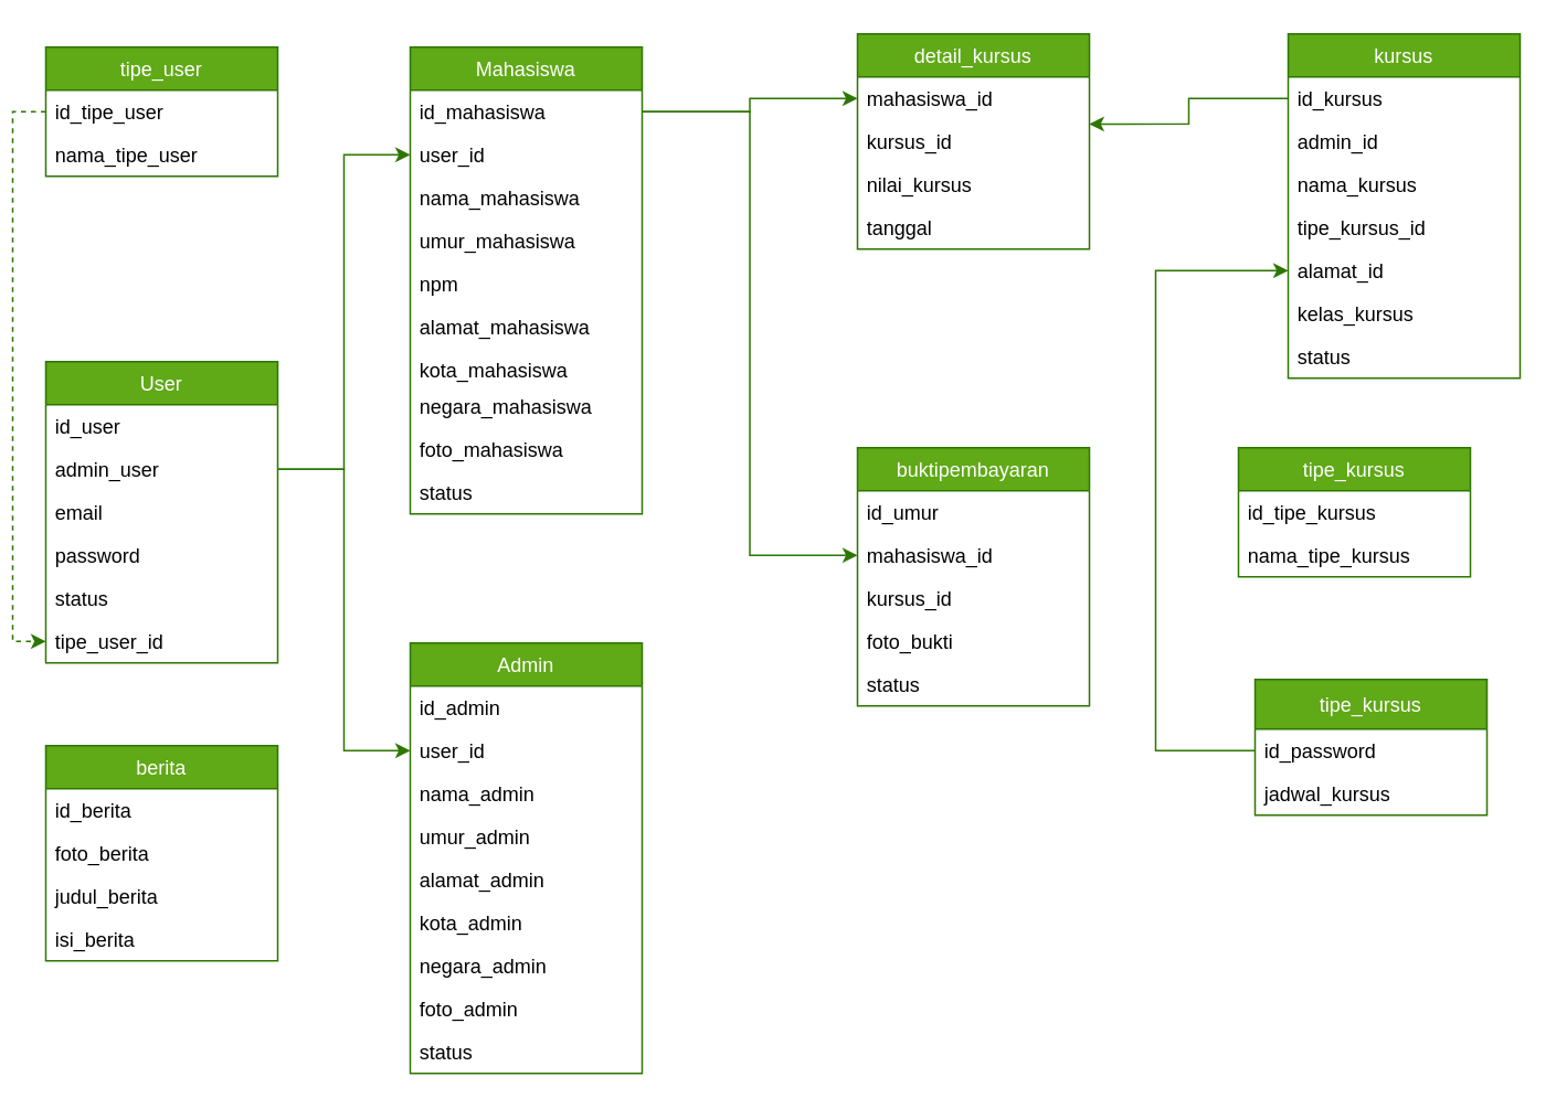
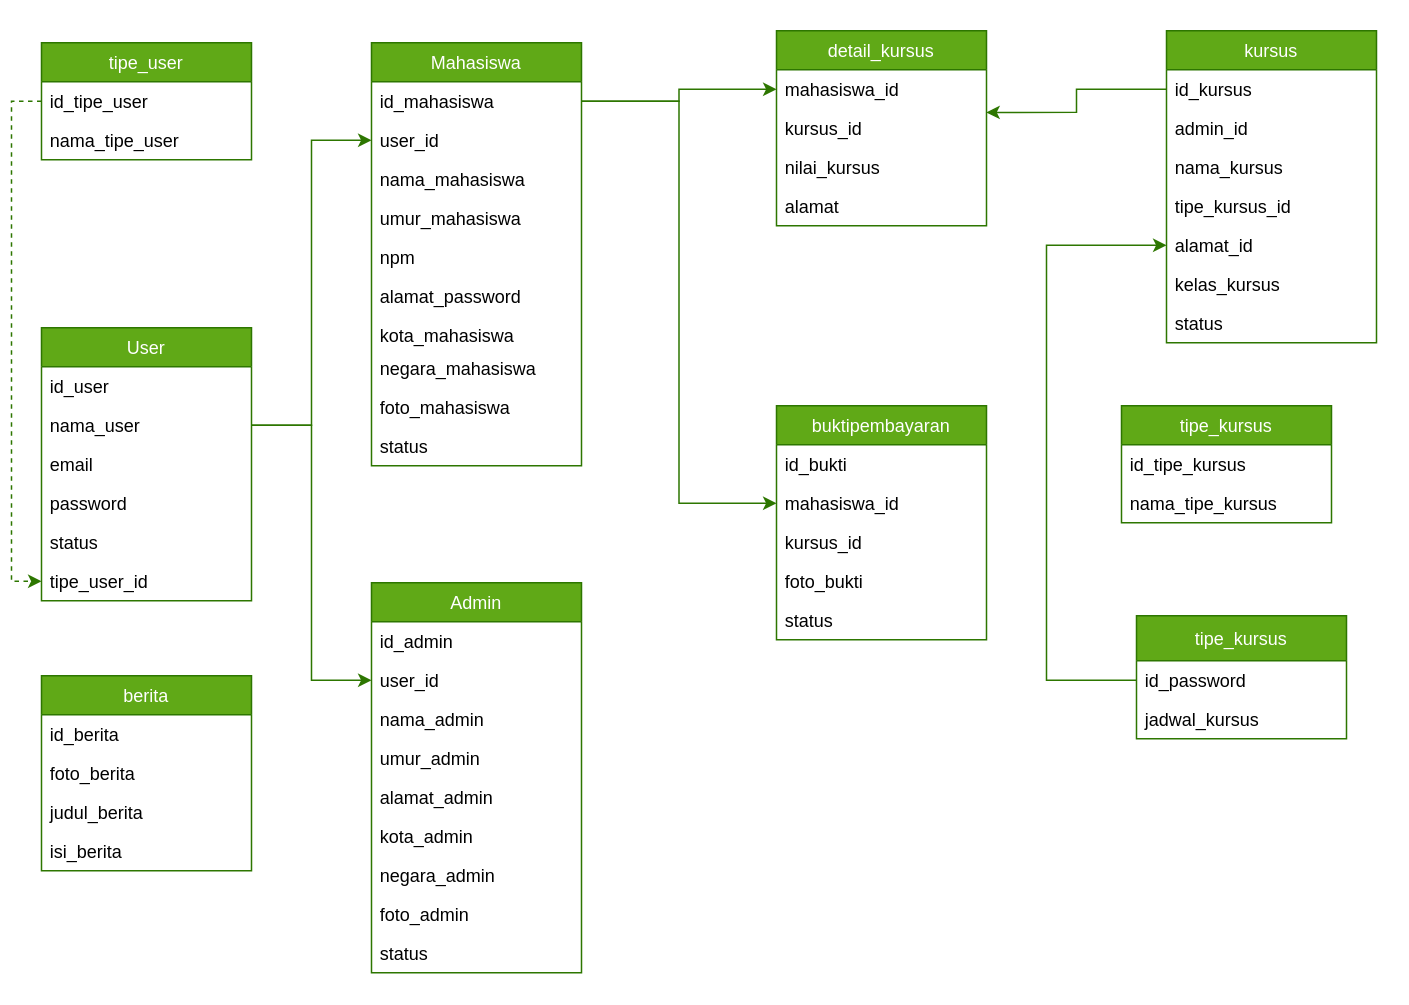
- <mxCell id="59" value="tanggal" style="text;align=left;verticalAlign=top;spacingLeft=4;spacingRight=4;overflow=hidden;rotatable=0;points=[[0,0.5],[1,0.5]];portConstraint=eastwest;" parent="55" vertex="1"><mxGeometry y="104" width="140" height="26" as="geometry" /></mxCell>
+ <mxCell id="59" value="alamat" style="text;align=left;verticalAlign=top;spacingLeft=4;spacingRight=4;overflow=hidden;rotatable=0;points=[[0,0.5],[1,0.5]];portConstraint=eastwest;" parent="55" vertex="1"><mxGeometry y="104" width="140" height="26" as="geometry" /></mxCell>
- <mxCell id="26" value="alamat_mahasiswa" style="text;align=left;verticalAlign=top;spacingLeft=4;spacingRight=4;overflow=hidden;rotatable=0;points=[[0,0.5],[1,0.5]];portConstraint=eastwest;" parent="20" vertex="1"><mxGeometry y="156" width="140" height="26" as="geometry" /></mxCell>
+ <mxCell id="26" value="alamat_password" style="text;align=left;verticalAlign=top;spacingLeft=4;spacingRight=4;overflow=hidden;rotatable=0;points=[[0,0.5],[1,0.5]];portConstraint=eastwest;" parent="20" vertex="1"><mxGeometry y="156" width="140" height="26" as="geometry" /></mxCell>
- <mxCell id="4" value="admin_user" style="text;align=left;verticalAlign=top;spacingLeft=4;spacingRight=4;overflow=hidden;rotatable=0;points=[[0,0.5],[1,0.5]];portConstraint=eastwest;" parent="2" vertex="1"><mxGeometry y="52" width="140" height="26" as="geometry" /></mxCell>
+ <mxCell id="4" value="nama_user" style="text;align=left;verticalAlign=top;spacingLeft=4;spacingRight=4;overflow=hidden;rotatable=0;points=[[0,0.5],[1,0.5]];portConstraint=eastwest;" parent="2" vertex="1"><mxGeometry y="52" width="140" height="26" as="geometry" /></mxCell>
- <mxCell id="37" value="id_umur" style="text;align=left;verticalAlign=top;spacingLeft=4;spacingRight=4;overflow=hidden;rotatable=0;points=[[0,0.5],[1,0.5]];portConstraint=eastwest;" parent="36" vertex="1"><mxGeometry y="26" width="140" height="26" as="geometry" /></mxCell>
+ <mxCell id="37" value="id_bukti" style="text;align=left;verticalAlign=top;spacingLeft=4;spacingRight=4;overflow=hidden;rotatable=0;points=[[0,0.5],[1,0.5]];portConstraint=eastwest;" parent="36" vertex="1"><mxGeometry y="26" width="140" height="26" as="geometry" /></mxCell>
